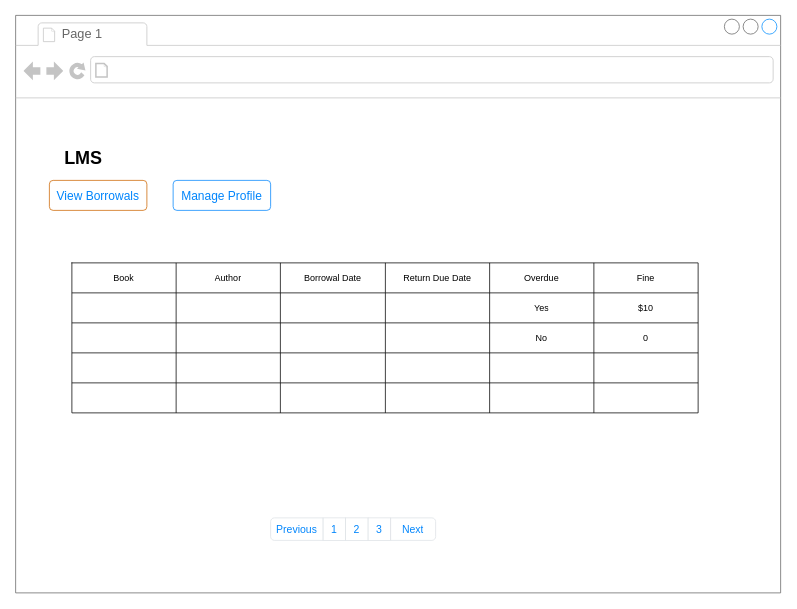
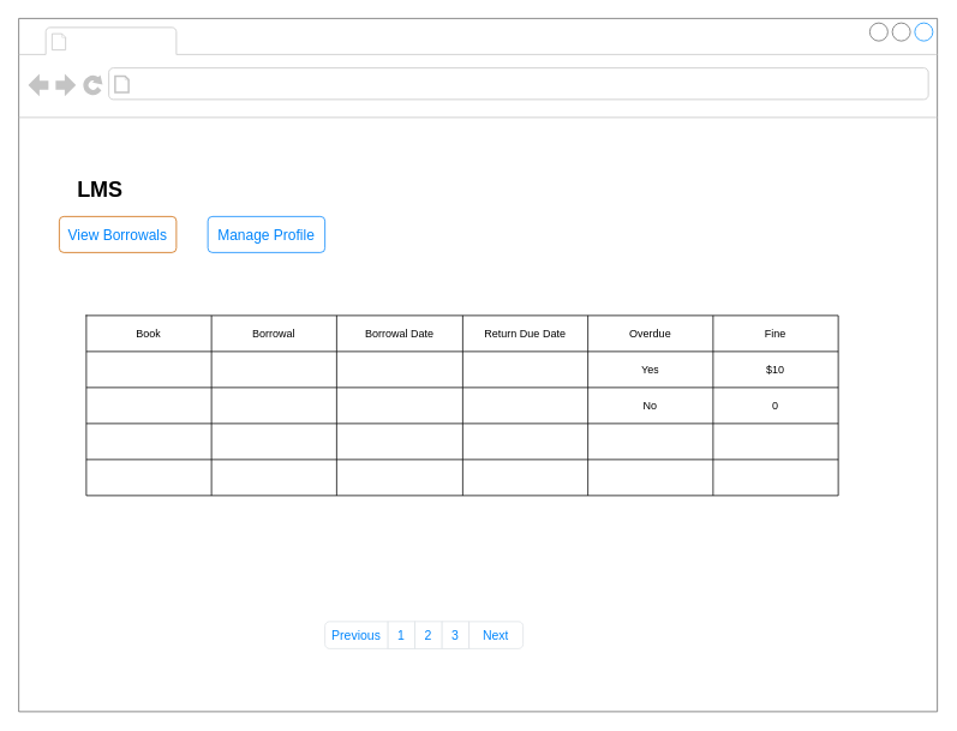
- <mxCell id="3" value="Page 1" style="strokeWidth=1;shadow=0;dashed=0;align=center;html=1;shape=mxgraph.mockup.containers.anchor;fontSize=17;fontColor=#666666;align=left;whiteSpace=wrap;" parent="2" vertex="1"><mxGeometry x="60" y="12" width="110" height="26" as="geometry" /></mxCell>
- <mxCell id="16" value="Author" style="shape=partialRectangle;html=1;whiteSpace=wrap;connectable=0;strokeColor=inherit;overflow=hidden;fillColor=none;top=0;left=0;bottom=0;right=0;pointerEvents=1;" vertex="1" parent="14"><mxGeometry x="139" width="139" height="40" as="geometry"><mxRectangle width="139" height="40" as="alternateBounds" /></mxGeometry></mxCell>
+ <mxCell id="16" value="Borrowal" style="shape=partialRectangle;html=1;whiteSpace=wrap;connectable=0;strokeColor=inherit;overflow=hidden;fillColor=none;top=0;left=0;bottom=0;right=0;pointerEvents=1;" vertex="1" parent="14"><mxGeometry x="139" width="139" height="40" as="geometry"><mxRectangle width="139" height="40" as="alternateBounds" /></mxGeometry></mxCell>
